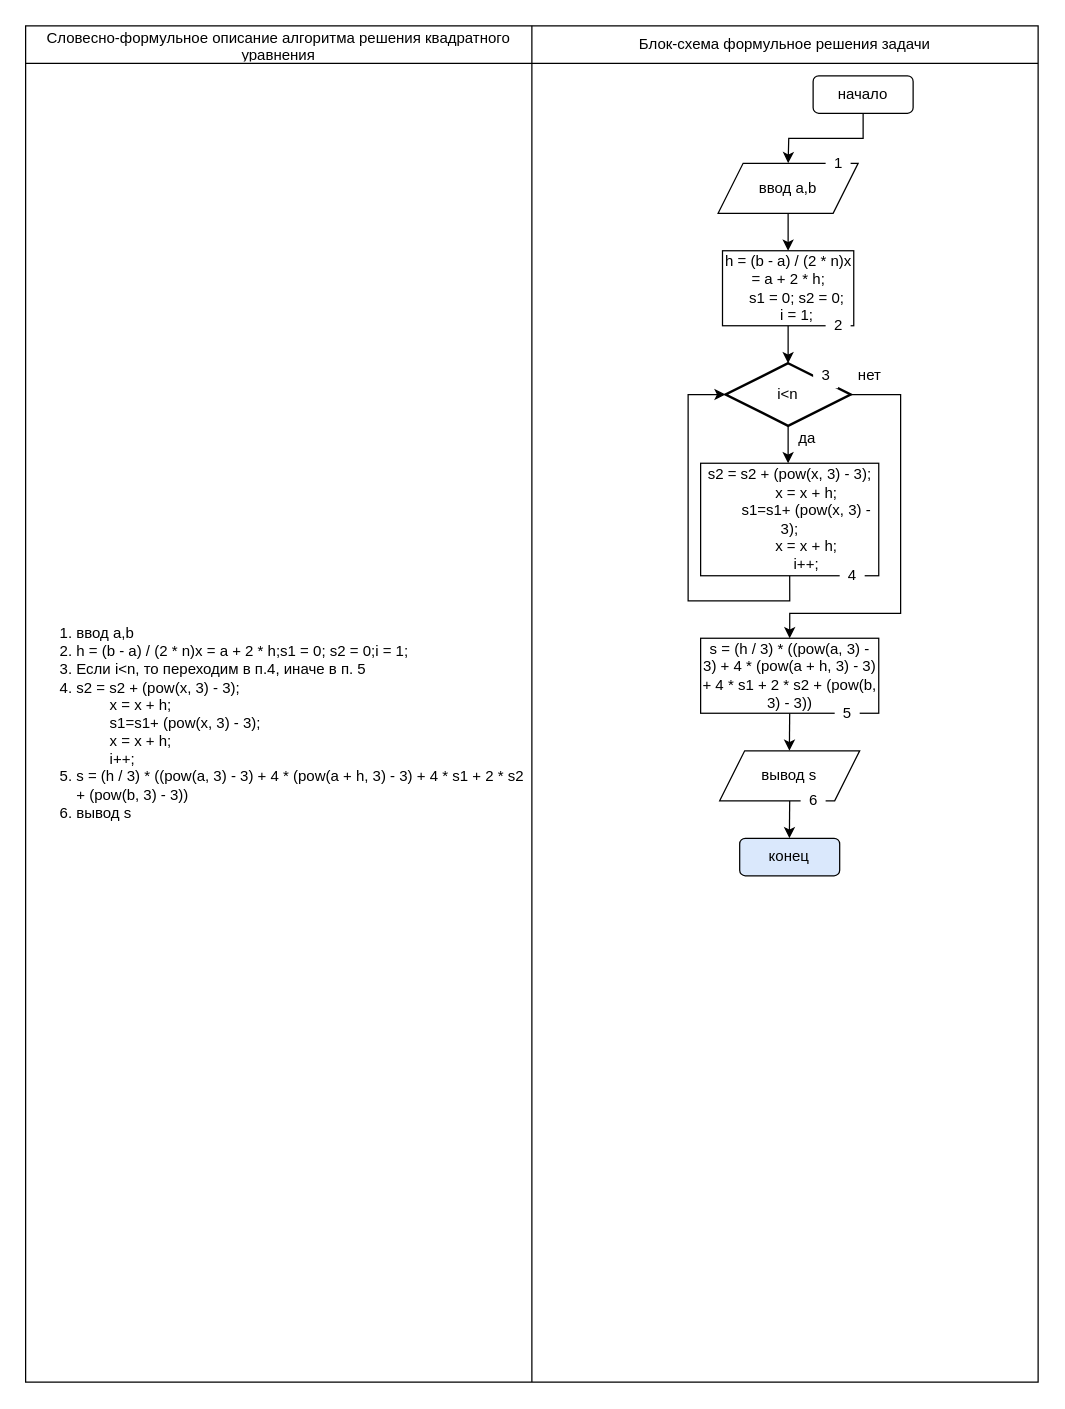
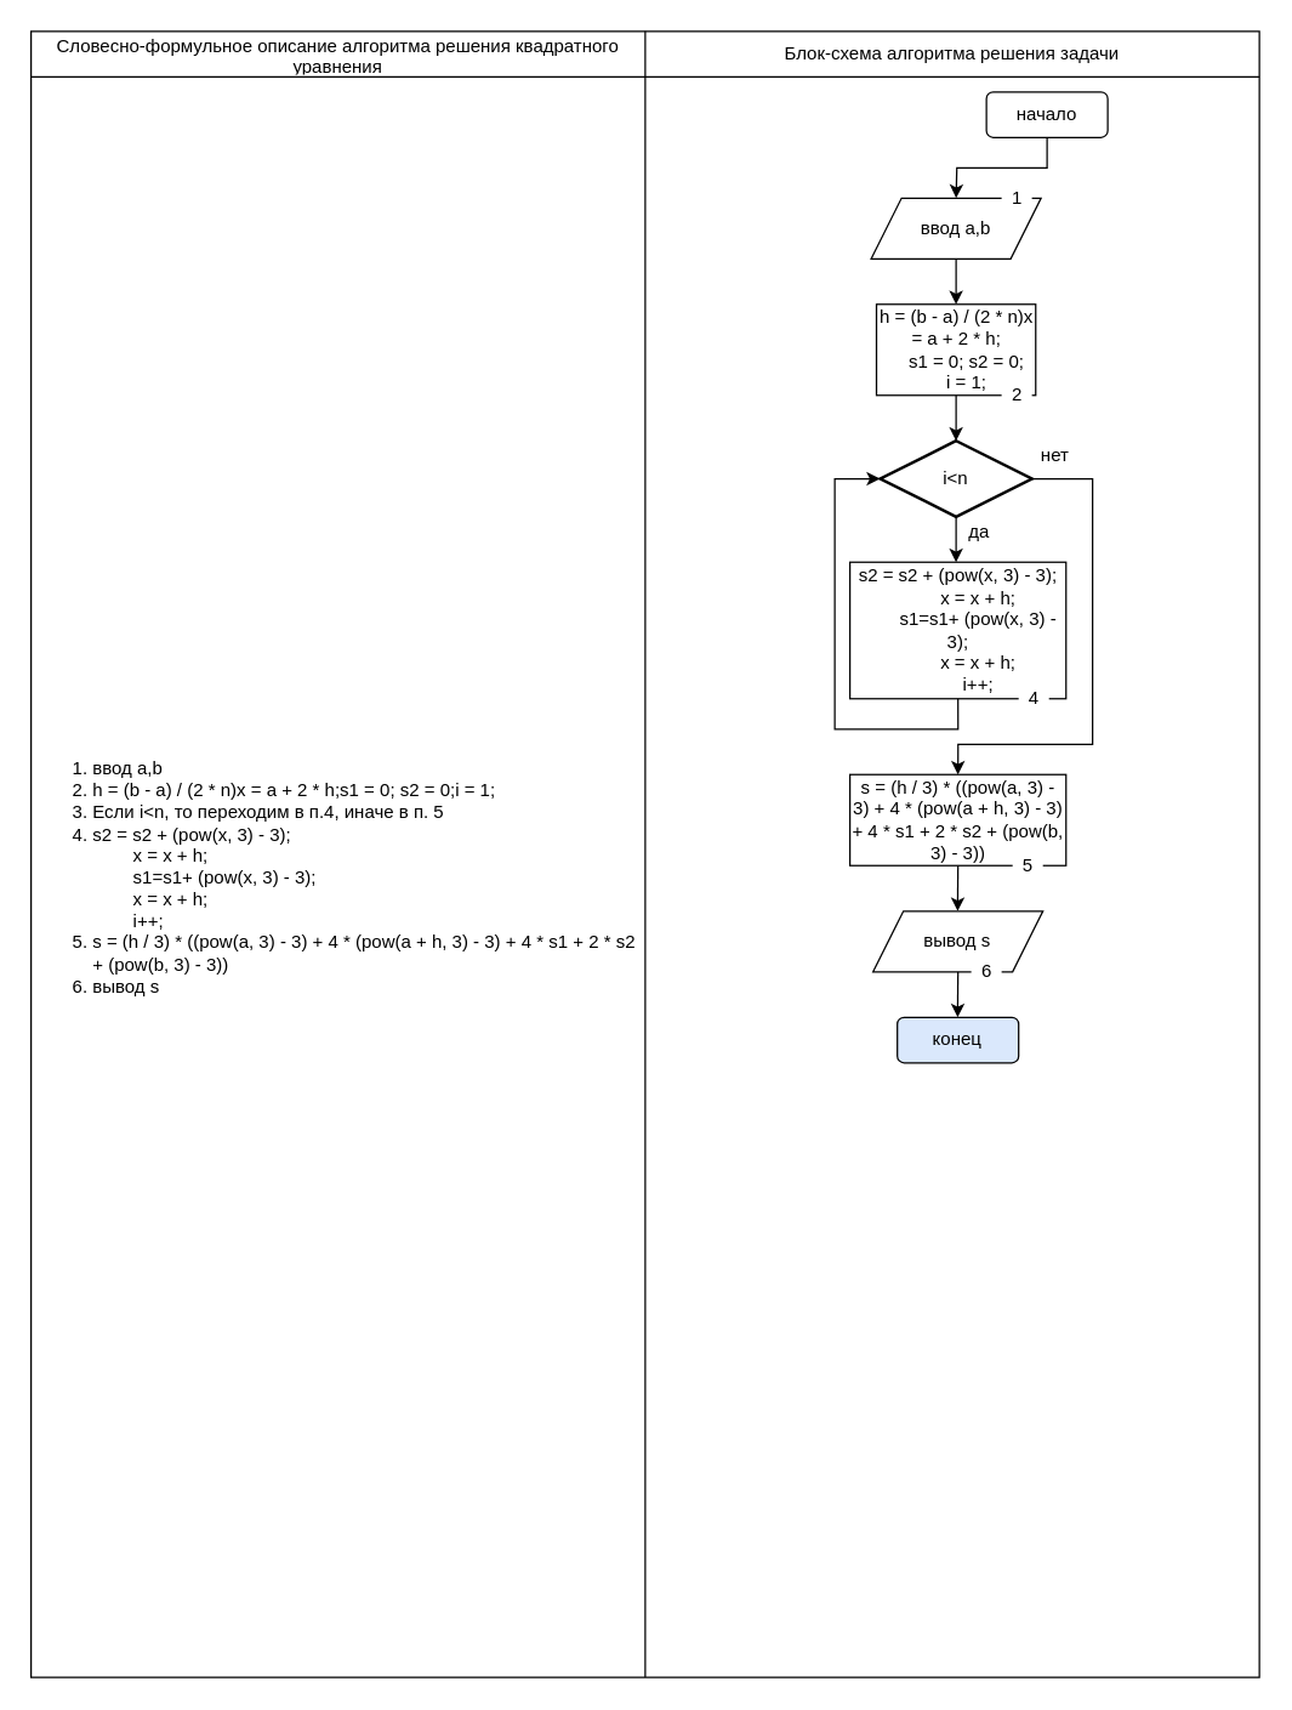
- <mxCell id="5" value="Блок-схема формульное решения задачи" style="shape=partialRectangle;html=1;whiteSpace=wrap;connectable=0;overflow=hidden;fillColor=none;top=0;left=0;bottom=0;right=0;pointerEvents=1;" vertex="1" parent="3"><mxGeometry x="405" width="405" height="30" as="geometry"><mxRectangle width="405" height="30" as="alternateBounds" /></mxGeometry></mxCell>
+ <mxCell id="5" value="Блок-схема алгоритма решения задачи" style="shape=partialRectangle;html=1;whiteSpace=wrap;connectable=0;overflow=hidden;fillColor=none;top=0;left=0;bottom=0;right=0;pointerEvents=1;" vertex="1" parent="3"><mxGeometry x="405" width="405" height="30" as="geometry"><mxRectangle width="405" height="30" as="alternateBounds" /></mxGeometry></mxCell>
- <mxCell id="29" value="3" style="text;html=1;align=center;verticalAlign=middle;resizable=0;points=[];autosize=1;strokeColor=none;fillColor=#FFFFFF;" vertex="1" parent="1"><mxGeometry x="650" y="290" width="20" height="20" as="geometry" /></mxCell>
